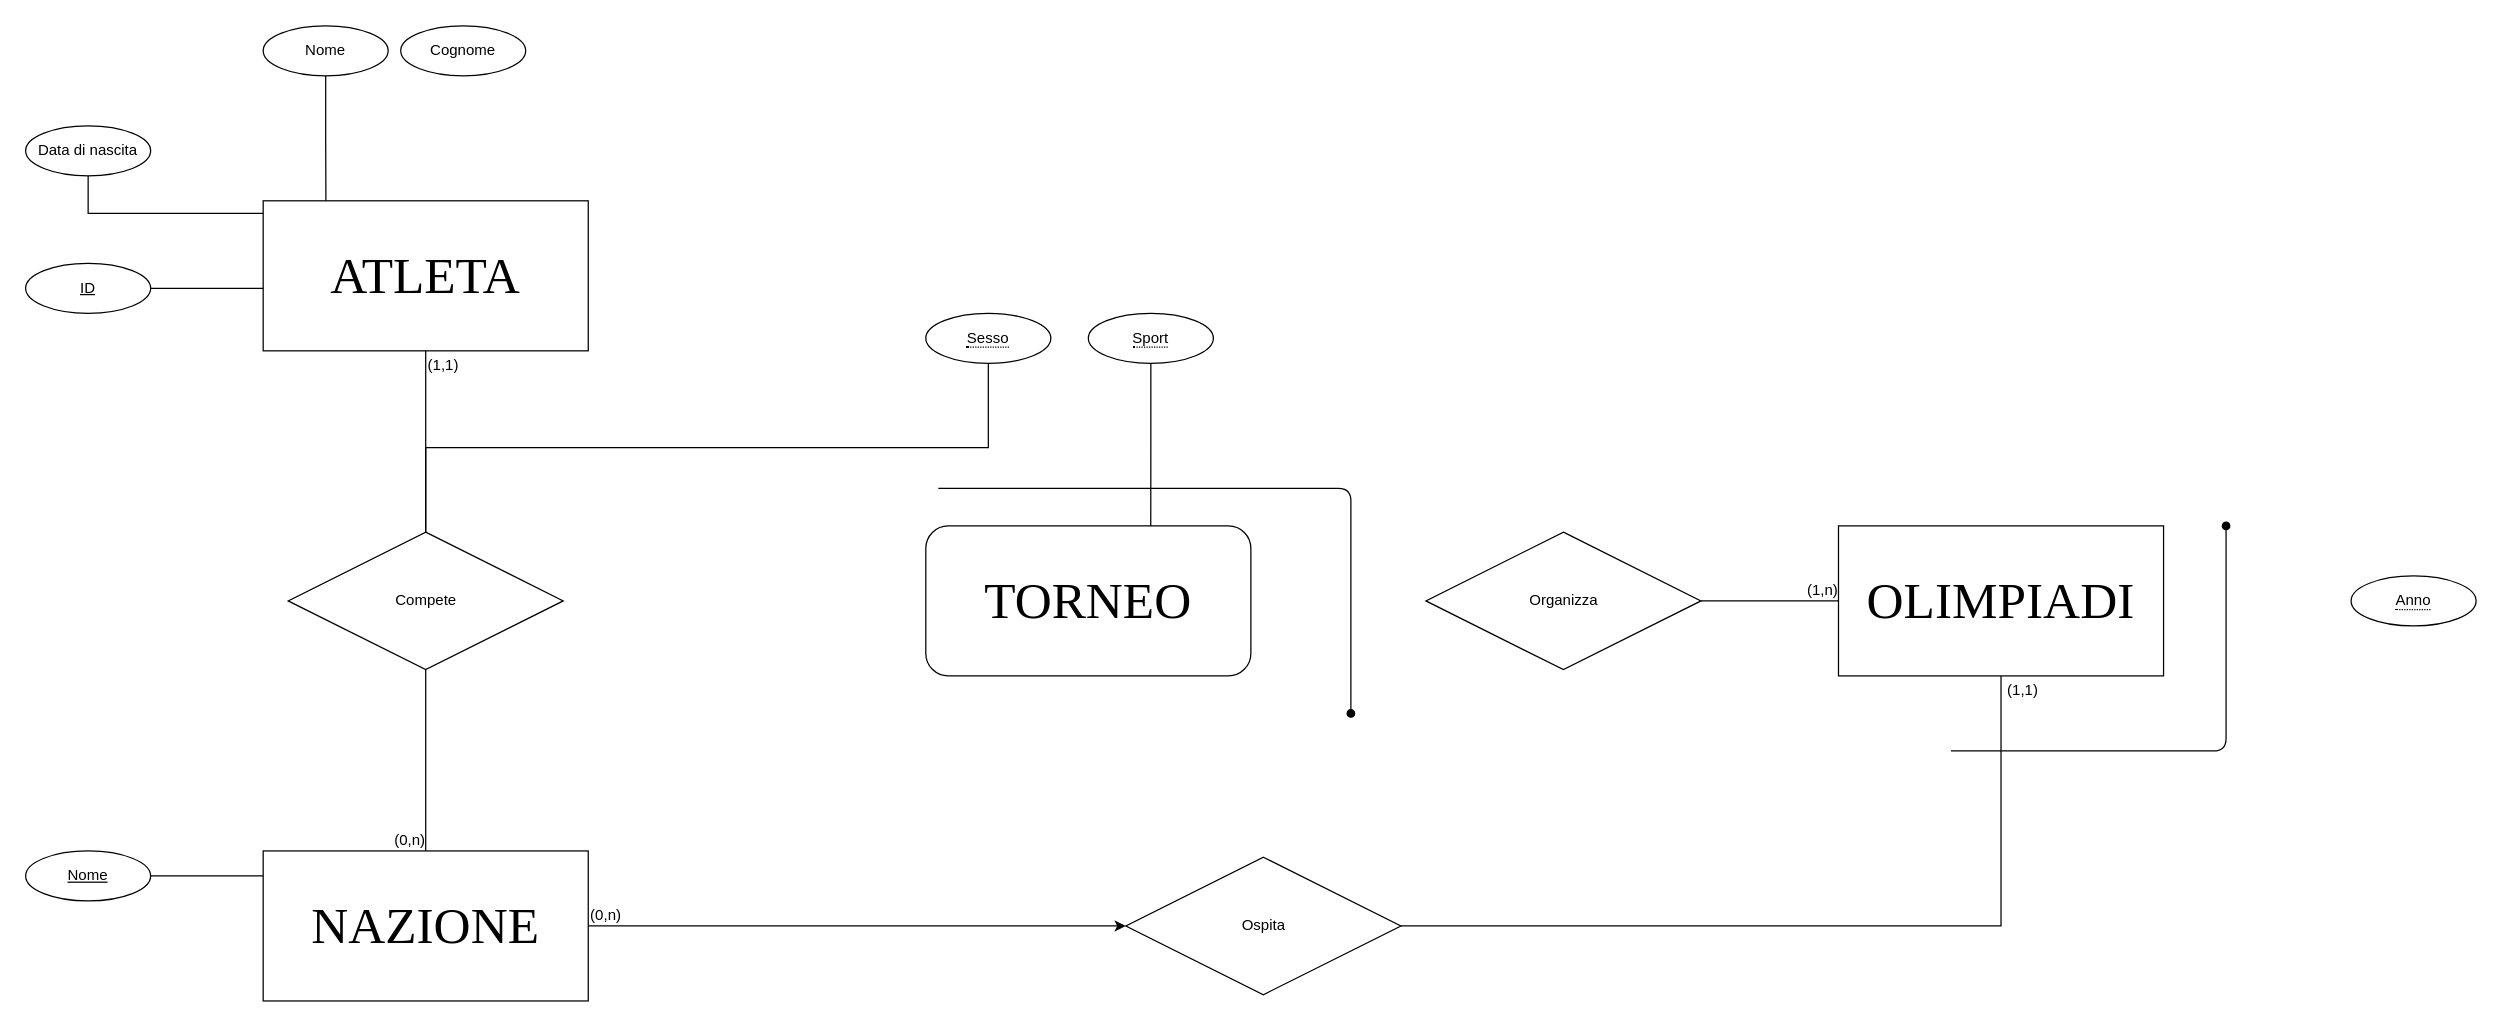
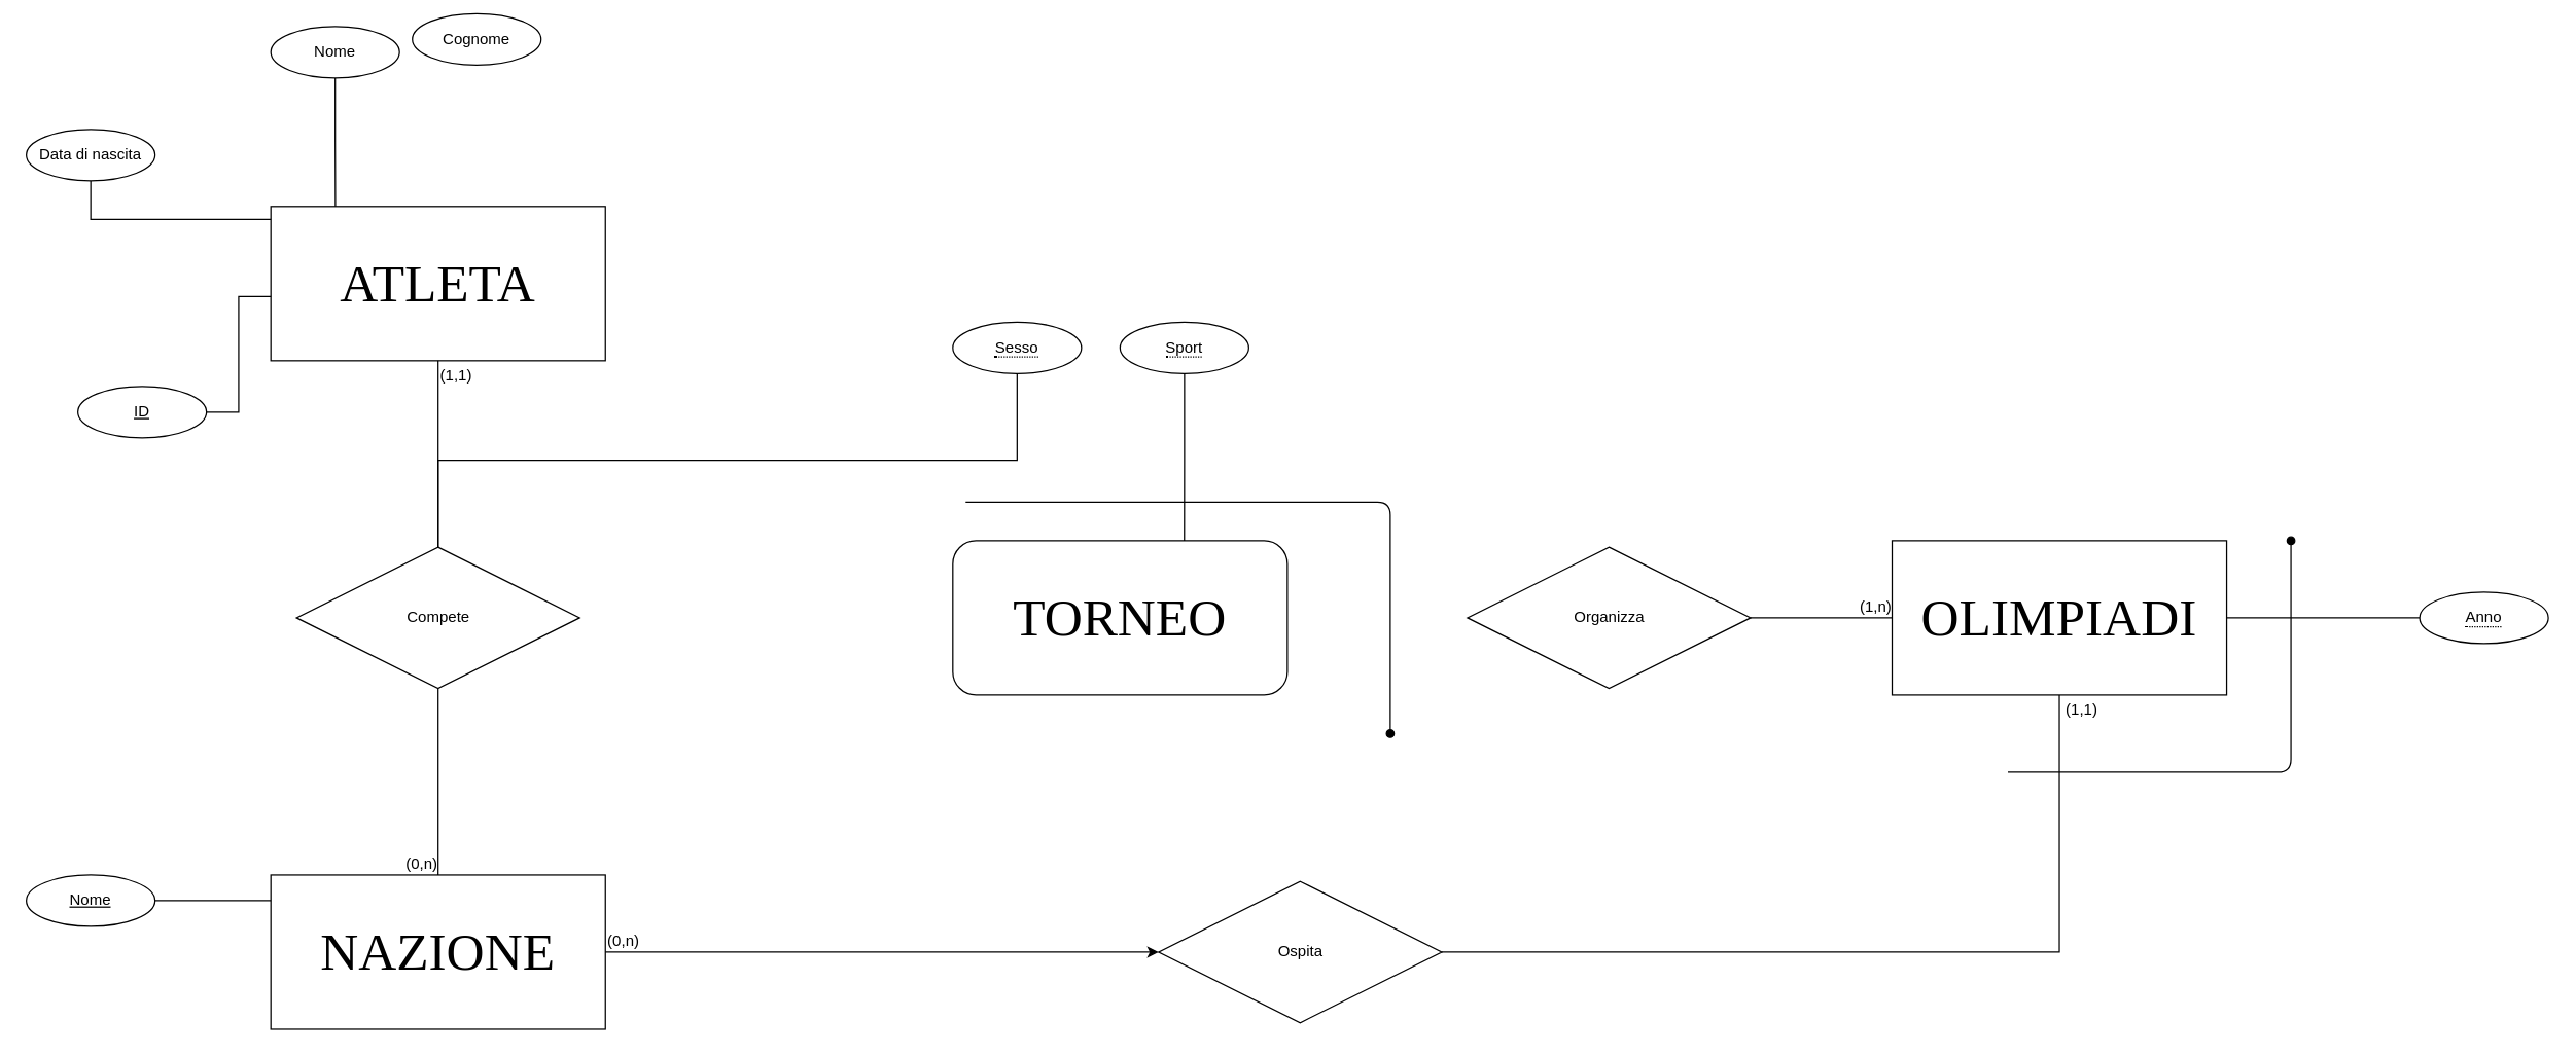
- <mxCell id="5" value="&lt;div&gt;Cognome&lt;/div&gt;" style="ellipse;whiteSpace=wrap;html=1;align=center;" vertex="1" parent="1"><mxGeometry x="320" y="20" width="100" height="40" as="geometry" /></mxCell>
+ <mxCell id="5" value="&lt;div&gt;Cognome&lt;/div&gt;" style="ellipse;whiteSpace=wrap;html=1;align=center;" vertex="1" parent="1"><mxGeometry x="320" y="10" width="100" height="40" as="geometry" /></mxCell>
- <mxCell id="35" value="ID" style="ellipse;whiteSpace=wrap;html=1;align=center;fontStyle=4;" vertex="1" parent="1"><mxGeometry x="20" y="210" width="100" height="40" as="geometry" /></mxCell>
+ <mxCell id="35" value="ID" style="ellipse;whiteSpace=wrap;html=1;align=center;fontStyle=4;" vertex="1" parent="1"><mxGeometry x="60" y="300" width="100" height="40" as="geometry" /></mxCell>
+ <mxCell id="25" style="edgeStyle=orthogonalEdgeStyle;rounded=0;orthogonalLoop=1;jettySize=auto;html=1;exitX=0;exitY=0.5;exitDx=0;exitDy=0;entryX=1;entryY=0.5;entryDx=0;entryDy=0;endArrow=none;endFill=0;fontFamily=Verdana;fontSize=12;" edge="1" parent="1" source="26" target="17"><mxGeometry relative="1" as="geometry" /></mxCell>
